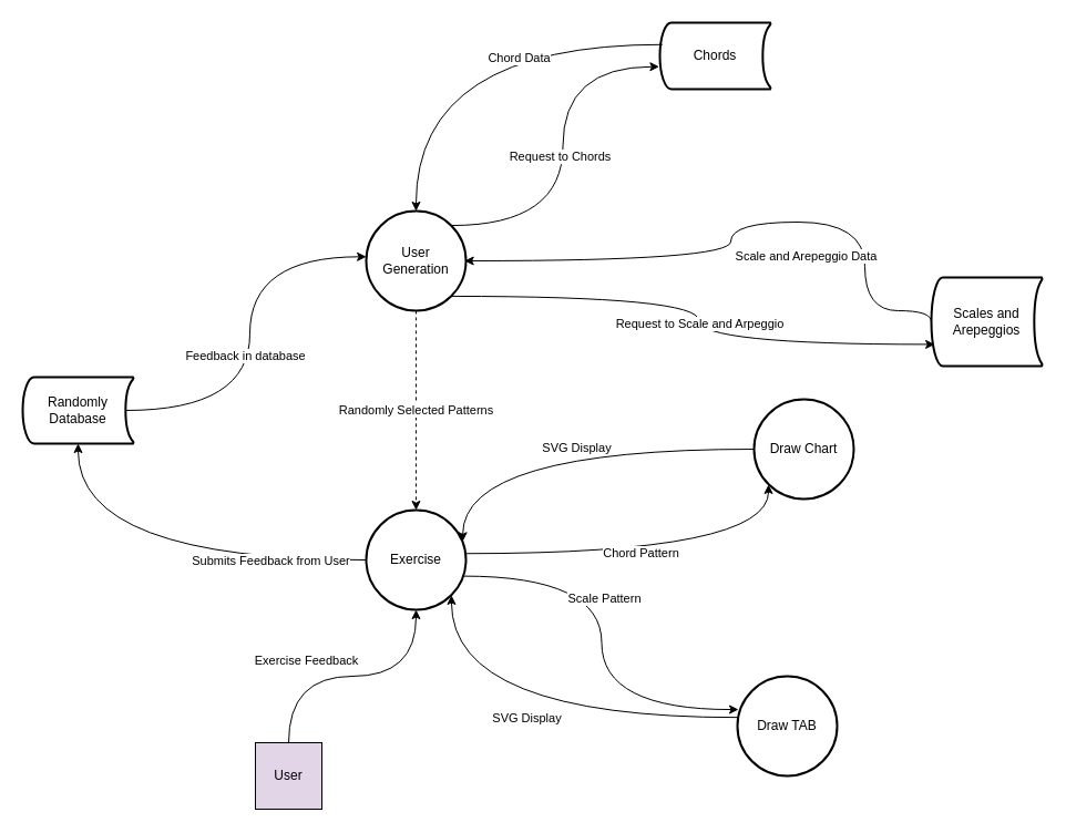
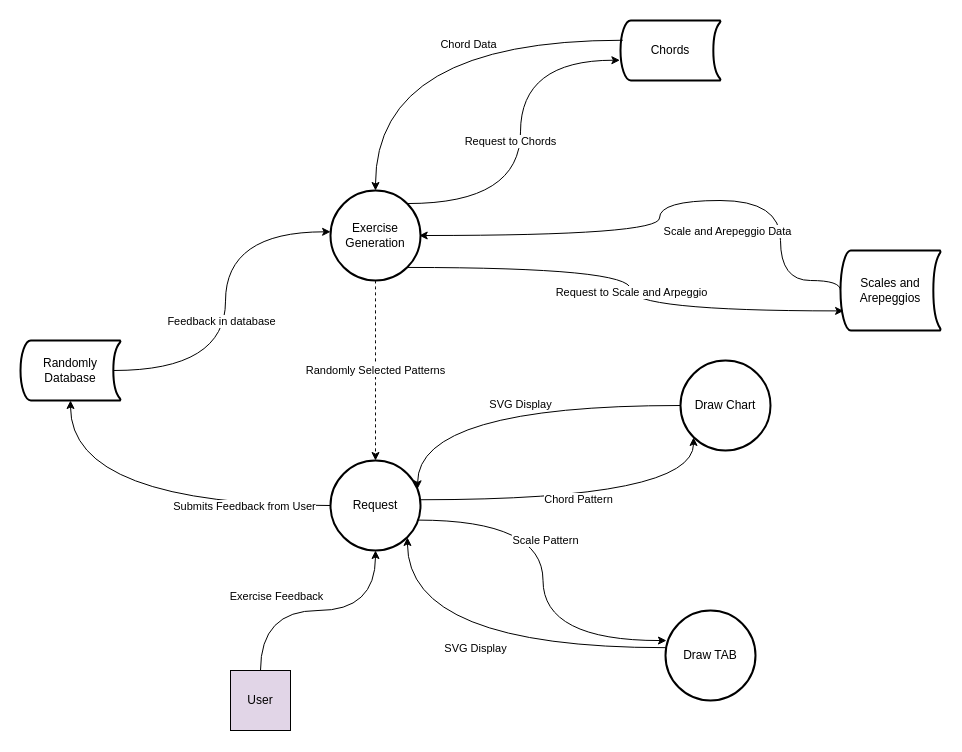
- <mxCell id="8" value="Chords" style="strokeWidth=2;html=1;shape=mxgraph.flowchart.stored_data;whiteSpace=wrap;" parent="1" vertex="1"><mxGeometry x="595" y="20" width="100" height="60" as="geometry" /></mxCell>
+ <mxCell id="8" value="Chords" style="strokeWidth=2;html=1;shape=mxgraph.flowchart.stored_data;whiteSpace=wrap;" parent="1" vertex="1"><mxGeometry x="620" y="20" width="100" height="60" as="geometry" /></mxCell>
- <mxCell id="9" value="User Generation" style="strokeWidth=2;html=1;shape=mxgraph.flowchart.start_2;whiteSpace=wrap;" parent="1" vertex="1"><mxGeometry x="330" y="190" width="90" height="90" as="geometry" /></mxCell>
+ <mxCell id="9" value="Exercise Generation" style="strokeWidth=2;html=1;shape=mxgraph.flowchart.start_2;whiteSpace=wrap;" parent="1" vertex="1"><mxGeometry x="330" y="190" width="90" height="90" as="geometry" /></mxCell>
- <mxCell id="4" value="Exercise" style="strokeWidth=2;html=1;shape=mxgraph.flowchart.start_2;whiteSpace=wrap;" parent="1" vertex="1"><mxGeometry x="330" y="460" width="90" height="90" as="geometry" /></mxCell>
+ <mxCell id="4" value="Request" style="strokeWidth=2;html=1;shape=mxgraph.flowchart.start_2;whiteSpace=wrap;" parent="1" vertex="1"><mxGeometry x="330" y="460" width="90" height="90" as="geometry" /></mxCell>
